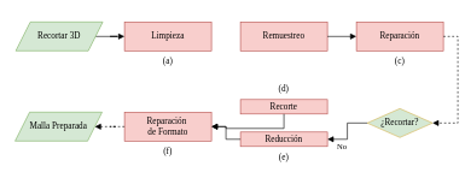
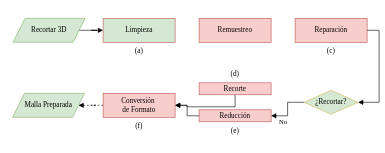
- <mxCell id="3" value="Limpieza" style="rounded=0;whiteSpace=wrap;html=1;fontFamily=Times New Roman;fillColor=#f8cecc;strokeColor=#b85450;" vertex="1" parent="2"><mxGeometry y="10" width="120" height="40" as="geometry" /></mxCell>
+ <mxCell id="3" value="Limpieza" style="rounded=0;whiteSpace=wrap;html=1;fontFamily=Times New Roman;fillColor=#d5e8d4;strokeColor=#b85450;" vertex="1" parent="2"><mxGeometry y="10" width="120" height="40" as="geometry" /></mxCell>
- <mxCell id="7" style="edgeStyle=orthogonalEdgeStyle;rounded=0;orthogonalLoop=1;jettySize=auto;html=1;exitX=1;exitY=0.5;exitDx=0;exitDy=0;entryX=0;entryY=0.5;entryDx=0;entryDy=0;fontFamily=Times New Roman;endArrow=block;endFill=1;" edge="1" parent="1" source="6" target="9"><mxGeometry relative="1" as="geometry" /></mxCell>
- <mxCell id="26" style="edgeStyle=orthogonalEdgeStyle;rounded=0;orthogonalLoop=1;jettySize=auto;html=1;exitX=1;exitY=0.5;exitDx=0;exitDy=0;entryX=1;entryY=0.5;entryDx=0;entryDy=0;fontFamily=Times New Roman;endArrow=block;endFill=1;dashed=1;" edge="1" parent="1" source="9" target="12"><mxGeometry relative="1" as="geometry" /></mxCell>
+ <mxCell id="26" style="edgeStyle=orthogonalEdgeStyle;rounded=0;orthogonalLoop=1;jettySize=auto;html=1;exitX=1;exitY=0.5;exitDx=0;exitDy=0;entryX=1;entryY=0.5;entryDx=0;entryDy=0;fontFamily=Times New Roman;endArrow=block;endFill=1;" edge="1" parent="1" source="9" target="12"><mxGeometry relative="1" as="geometry" /></mxCell>
- <mxCell id="19" value="&lt;div&gt;Reparación&amp;nbsp;&lt;/div&gt;&lt;div&gt;de Formato&lt;/div&gt;" style="rounded=0;whiteSpace=wrap;html=1;fontFamily=Times New Roman;fillColor=#f8cecc;strokeColor=#b85450;" vertex="1" parent="18"><mxGeometry width="120" height="40" as="geometry" /></mxCell>
+ <mxCell id="19" value="&lt;div&gt;Conversión&amp;nbsp;&lt;/div&gt;&lt;div&gt;de Formato&lt;/div&gt;" style="rounded=0;whiteSpace=wrap;html=1;fontFamily=Times New Roman;fillColor=#f8cecc;strokeColor=#b85450;" vertex="1" parent="18"><mxGeometry width="120" height="40" as="geometry" /></mxCell>
